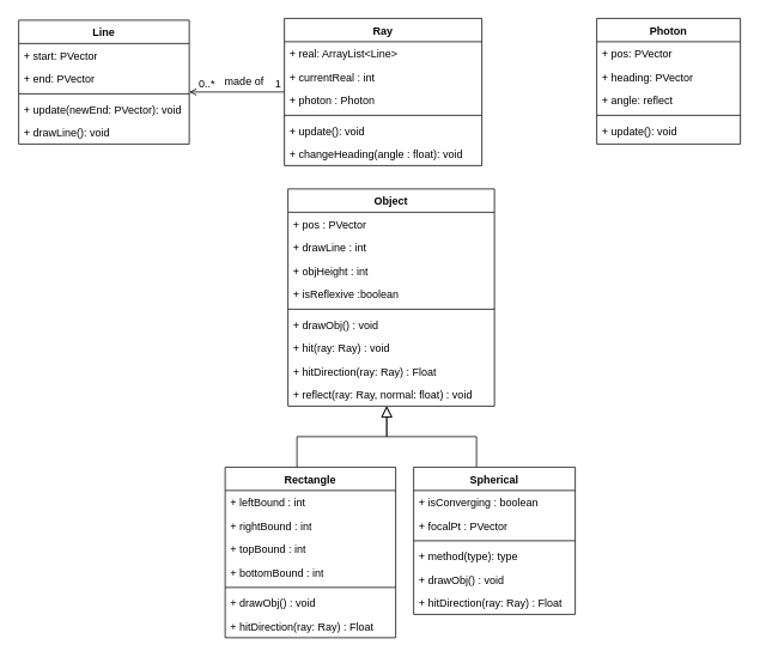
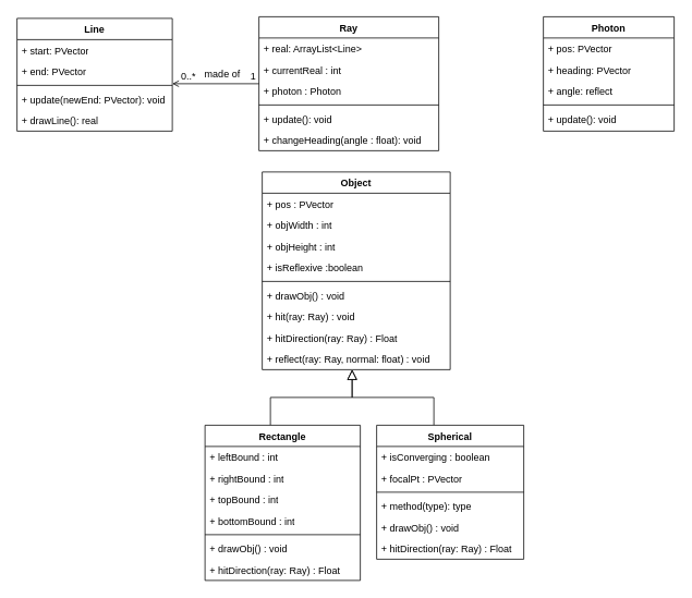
- <mxCell id="47" value="+ drawLine(): void" style="text;strokeColor=none;fillColor=none;align=left;verticalAlign=top;spacingLeft=4;spacingRight=4;overflow=hidden;rotatable=0;points=[[0,0.5],[1,0.5]];portConstraint=eastwest;whiteSpace=wrap;html=1;" vertex="1" parent="42"><mxGeometry y="112" width="190" height="26" as="geometry" /></mxCell>
+ <mxCell id="47" value="+ drawLine(): real" style="text;strokeColor=none;fillColor=none;align=left;verticalAlign=top;spacingLeft=4;spacingRight=4;overflow=hidden;rotatable=0;points=[[0,0.5],[1,0.5]];portConstraint=eastwest;whiteSpace=wrap;html=1;" vertex="1" parent="42"><mxGeometry y="112" width="190" height="26" as="geometry" /></mxCell>
- <mxCell id="17" value="+ drawLine : int" style="text;strokeColor=none;fillColor=none;align=left;verticalAlign=top;spacingLeft=4;spacingRight=4;overflow=hidden;rotatable=0;points=[[0,0.5],[1,0.5]];portConstraint=eastwest;whiteSpace=wrap;html=1;" vertex="1" parent="15"><mxGeometry y="52" width="230" height="26" as="geometry" /></mxCell>
+ <mxCell id="17" value="+ objWidth : int" style="text;strokeColor=none;fillColor=none;align=left;verticalAlign=top;spacingLeft=4;spacingRight=4;overflow=hidden;rotatable=0;points=[[0,0.5],[1,0.5]];portConstraint=eastwest;whiteSpace=wrap;html=1;" vertex="1" parent="15"><mxGeometry y="52" width="230" height="26" as="geometry" /></mxCell>
